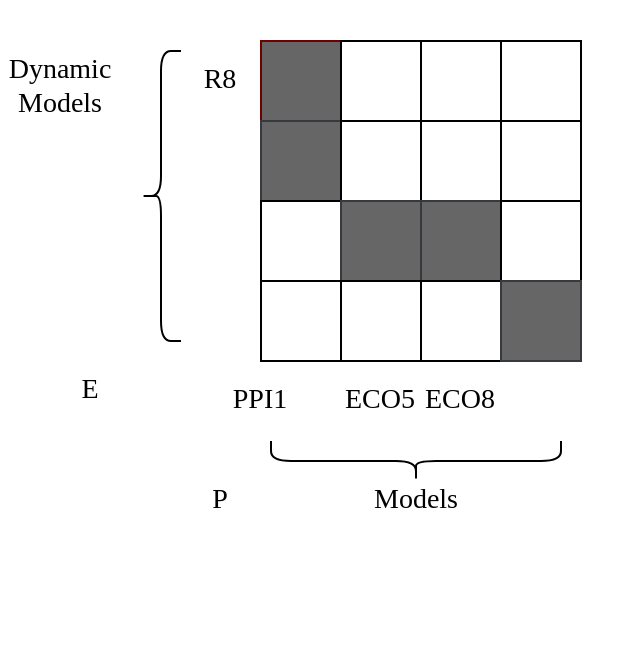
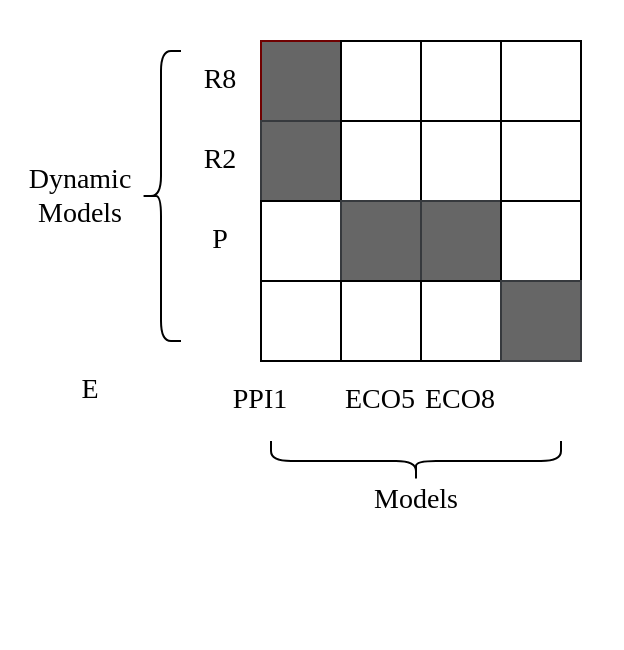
- <mxCell id="28" value="&lt;font face=&quot;Times New Roman&quot; style=&quot;font-size: 14px&quot;&gt;Dynamic&lt;br&gt;Models&lt;br&gt;&lt;/font&gt;" style="text;html=1;strokeColor=none;fillColor=none;align=center;verticalAlign=middle;whiteSpace=wrap;rounded=0;" vertex="1" parent="1"><mxGeometry x="10" y="32.5" width="40" height="20" as="geometry" /></mxCell>
+ <mxCell id="28" value="&lt;font face=&quot;Times New Roman&quot; style=&quot;font-size: 14px&quot;&gt;Dynamic&lt;br&gt;Models&lt;br&gt;&lt;/font&gt;" style="text;html=1;strokeColor=none;fillColor=none;align=center;verticalAlign=middle;whiteSpace=wrap;rounded=0;" vertex="1" parent="1"><mxGeometry x="20" y="87.5" width="40" height="20" as="geometry" /></mxCell>
+ <mxCell id="19" value="&lt;font face=&quot;Times New Roman&quot; style=&quot;font-size: 14px&quot;&gt;R2&lt;/font&gt;" style="text;html=1;strokeColor=none;fillColor=none;align=center;verticalAlign=middle;whiteSpace=wrap;rounded=0;" vertex="1" parent="1"><mxGeometry x="90" y="70" width="40" height="20" as="geometry" /></mxCell>
- <mxCell id="20" value="&lt;font face=&quot;Times New Roman&quot; style=&quot;font-size: 14px&quot;&gt;P&lt;/font&gt;" style="text;html=1;strokeColor=none;fillColor=none;align=center;verticalAlign=middle;whiteSpace=wrap;rounded=0;" vertex="1" parent="1"><mxGeometry x="90" y="240" width="40" height="20" as="geometry" /></mxCell>
+ <mxCell id="20" value="&lt;font face=&quot;Times New Roman&quot; style=&quot;font-size: 14px&quot;&gt;P&lt;/font&gt;" style="text;html=1;strokeColor=none;fillColor=none;align=center;verticalAlign=middle;whiteSpace=wrap;rounded=0;" vertex="1" parent="1"><mxGeometry x="90" y="110" width="40" height="20" as="geometry" /></mxCell>
